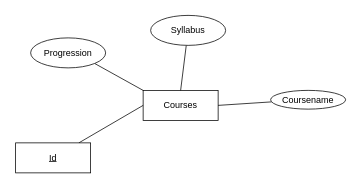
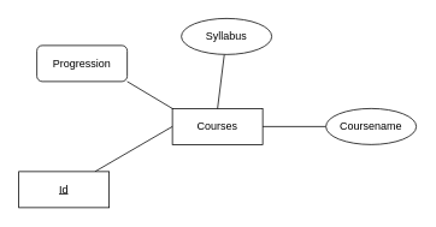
- <mxCell id="11" value="Progression" style="ellipse;whiteSpace=wrap;html=1;align=center;" vertex="1" parent="1"><mxGeometry x="40" y="50" width="100" height="40" as="geometry" /></mxCell>
+ <mxCell id="11" value="Progression" style="whiteSpace=wrap;html=1;align=center;rounded=1;" vertex="1" parent="1"><mxGeometry x="40" y="50" width="100" height="40" as="geometry" /></mxCell>
- <mxCell id="6" value="Coursename" style="ellipse;whiteSpace=wrap;html=1;align=center;" vertex="1" parent="1"><mxGeometry x="360" y="120" width="100" height="25" as="geometry" /></mxCell>
+ <mxCell id="6" value="Coursename" style="ellipse;whiteSpace=wrap;html=1;align=center;" vertex="1" parent="1"><mxGeometry x="360" y="120" width="100" height="40" as="geometry" /></mxCell>
